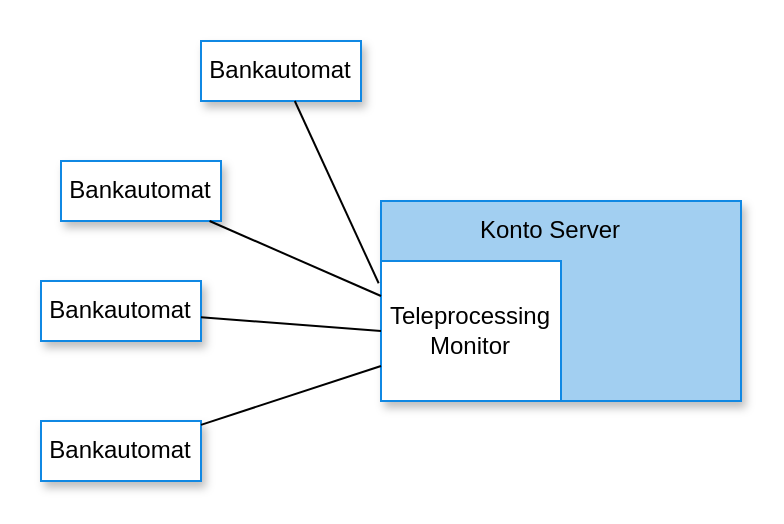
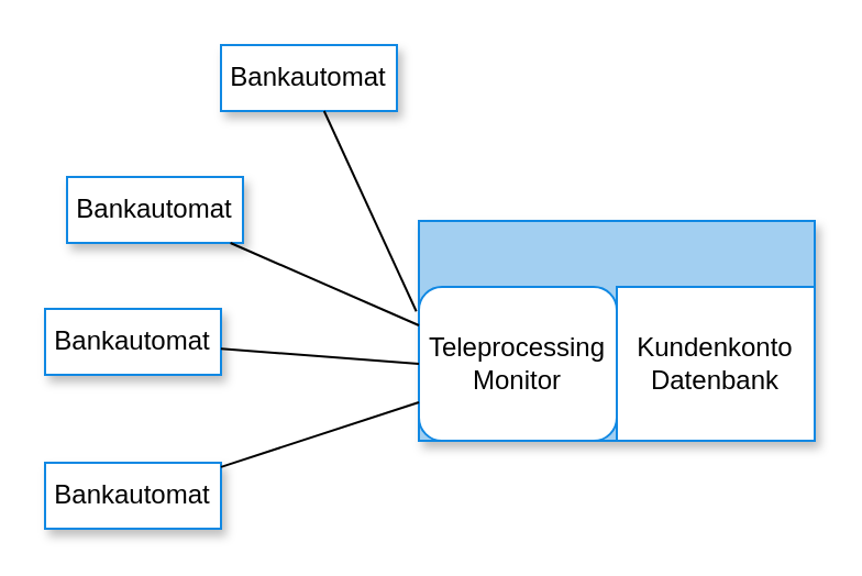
- <mxCell id="6" value="Konto Server" style="text;html=1;strokeColor=none;fillColor=none;align=center;verticalAlign=middle;whiteSpace=wrap;rounded=0;shadow=0;" vertex="1" parent="1"><mxGeometry x="235" y="100" width="80" height="30" as="geometry" /></mxCell>
- <mxCell id="4" value="Teleprocessing&lt;br&gt;Monitor" style="whiteSpace=wrap;html=1;imageAspect=0;fillColor=#FFFFFF;strokeColor=#1088E3;strokeWidth=1;shadow=0;labelPosition=center;verticalLabelPosition=middle;align=center;verticalAlign=middle;" vertex="1" parent="1"><mxGeometry x="190" y="130" width="90" height="70" as="geometry" /></mxCell>
+ <mxCell id="4" value="Teleprocessing&lt;br&gt;Monitor" style="whiteSpace=wrap;html=1;imageAspect=0;fillColor=#FFFFFF;strokeColor=#1088E3;strokeWidth=1;shadow=0;labelPosition=center;verticalLabelPosition=middle;align=center;verticalAlign=middle;rounded=1;" vertex="1" parent="1"><mxGeometry x="190" y="130" width="90" height="70" as="geometry" /></mxCell>
+ <mxCell id="5" value="Kundenkonto Datenbank" style="whiteSpace=wrap;html=1;imageAspect=0;fillColor=#FFFFFF;strokeColor=#1088E3;strokeWidth=1;shadow=0;labelPosition=center;verticalLabelPosition=middle;align=center;verticalAlign=middle;" vertex="1" parent="1"><mxGeometry x="280" y="130" width="90" height="70" as="geometry" /></mxCell>
